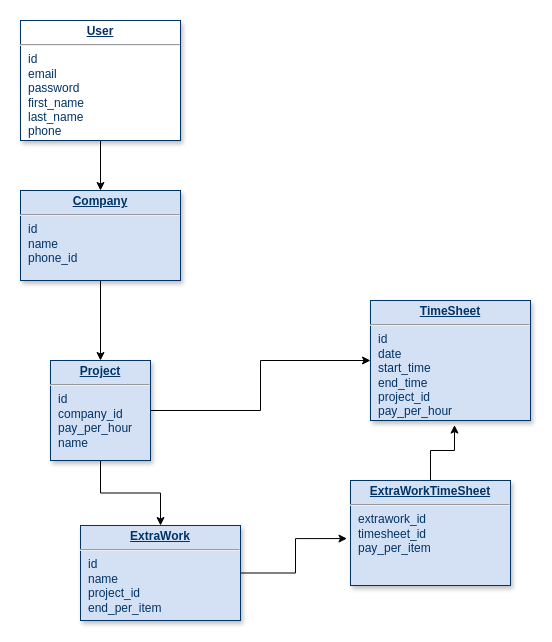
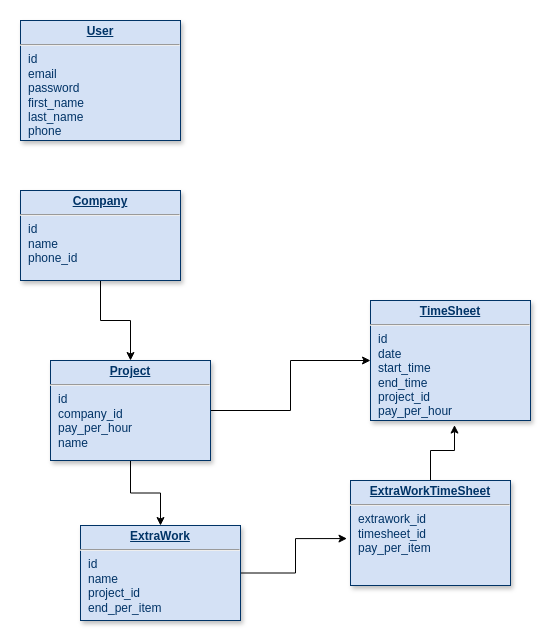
- <mxCell id="9" value="&lt;p style=&quot;margin: 0px ; margin-top: 4px ; text-align: center ; text-decoration: underline&quot;&gt;&lt;strong&gt;User&lt;/strong&gt;&lt;/p&gt;&lt;hr&gt;&lt;p style=&quot;margin: 0px ; margin-left: 8px&quot;&gt;id&lt;/p&gt;&lt;p style=&quot;margin: 0px ; margin-left: 8px&quot;&gt;email&lt;/p&gt;&lt;p style=&quot;margin: 0px ; margin-left: 8px&quot;&gt;password&lt;/p&gt;&lt;p style=&quot;margin: 0px ; margin-left: 8px&quot;&gt;first_name&lt;/p&gt;&lt;p style=&quot;margin: 0px ; margin-left: 8px&quot;&gt;last_name&lt;/p&gt;&lt;p style=&quot;margin: 0px ; margin-left: 8px&quot;&gt;phone&lt;/p&gt;" style="verticalAlign=top;align=left;overflow=fill;fontSize=12;fontFamily=Helvetica;html=1;strokeColor=#003366;shadow=1;fillColor=#ffffff;fontColor=#003366;" parent="1" vertex="1"><mxGeometry x="20" y="20" width="160" height="120" as="geometry" /></mxCell>
+ <mxCell id="9" value="&lt;p style=&quot;margin: 0px ; margin-top: 4px ; text-align: center ; text-decoration: underline&quot;&gt;&lt;strong&gt;User&lt;/strong&gt;&lt;/p&gt;&lt;hr&gt;&lt;p style=&quot;margin: 0px ; margin-left: 8px&quot;&gt;id&lt;/p&gt;&lt;p style=&quot;margin: 0px ; margin-left: 8px&quot;&gt;email&lt;/p&gt;&lt;p style=&quot;margin: 0px ; margin-left: 8px&quot;&gt;password&lt;/p&gt;&lt;p style=&quot;margin: 0px ; margin-left: 8px&quot;&gt;first_name&lt;/p&gt;&lt;p style=&quot;margin: 0px ; margin-left: 8px&quot;&gt;last_name&lt;/p&gt;&lt;p style=&quot;margin: 0px ; margin-left: 8px&quot;&gt;phone&lt;/p&gt;" style="verticalAlign=top;align=left;overflow=fill;fontSize=12;fontFamily=Helvetica;html=1;strokeColor=#003366;shadow=1;fillColor=#D4E1F5;fontColor=#003366" parent="1" vertex="1"><mxGeometry x="20" y="20" width="160" height="120" as="geometry" /></mxCell>
- <mxCell id="8" style="edgeStyle=orthogonalEdgeStyle;rounded=0;orthogonalLoop=1;jettySize=auto;html=1;entryX=0.5;entryY=0;entryDx=0;entryDy=0;" edge="1" parent="1" source="9" target="4"><mxGeometry relative="1" as="geometry" /></mxCell>
- <mxCell id="7" value="&lt;p style=&quot;margin: 0px ; margin-top: 4px ; text-align: center ; text-decoration: underline&quot;&gt;&lt;strong&gt;Project&lt;/strong&gt;&lt;/p&gt;&lt;hr&gt;&lt;p style=&quot;margin: 0px ; margin-left: 8px&quot;&gt;id&lt;/p&gt;&lt;p style=&quot;margin: 0px ; margin-left: 8px&quot;&gt;company_id&lt;/p&gt;&lt;p style=&quot;margin: 0px ; margin-left: 8px&quot;&gt;pay_per_hour&lt;/p&gt;&lt;p style=&quot;margin: 0px ; margin-left: 8px&quot;&gt;name&lt;/p&gt;" style="verticalAlign=top;align=left;overflow=fill;fontSize=12;fontFamily=Helvetica;html=1;strokeColor=#003366;shadow=1;fillColor=#D4E1F5;fontColor=#003366" parent="1" vertex="1"><mxGeometry x="50" y="360" width="100" height="100" as="geometry" /></mxCell>
+ <mxCell id="7" value="&lt;p style=&quot;margin: 0px ; margin-top: 4px ; text-align: center ; text-decoration: underline&quot;&gt;&lt;strong&gt;Project&lt;/strong&gt;&lt;/p&gt;&lt;hr&gt;&lt;p style=&quot;margin: 0px ; margin-left: 8px&quot;&gt;id&lt;/p&gt;&lt;p style=&quot;margin: 0px ; margin-left: 8px&quot;&gt;company_id&lt;/p&gt;&lt;p style=&quot;margin: 0px ; margin-left: 8px&quot;&gt;pay_per_hour&lt;/p&gt;&lt;p style=&quot;margin: 0px ; margin-left: 8px&quot;&gt;name&lt;/p&gt;" style="verticalAlign=top;align=left;overflow=fill;fontSize=12;fontFamily=Helvetica;html=1;strokeColor=#003366;shadow=1;fillColor=#D4E1F5;fontColor=#003366" parent="1" vertex="1"><mxGeometry x="50" y="360" width="160" height="100" as="geometry" /></mxCell>
